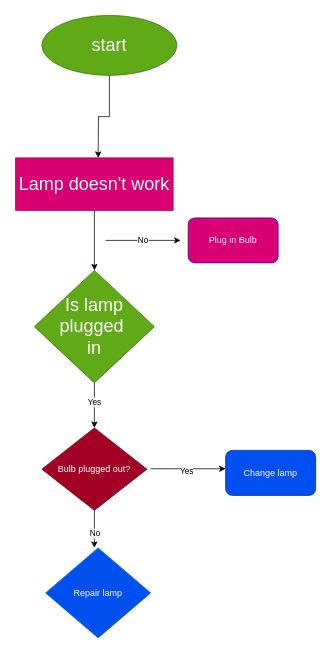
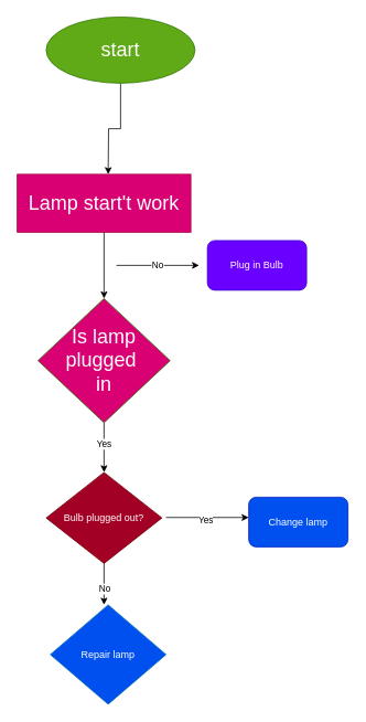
- <mxCell id="5" value="&lt;font style=&quot;font-size: 24px;&quot;&gt;Lamp doesn't work&lt;/font&gt;" style="rounded=0;whiteSpace=wrap;html=1;fillColor=#d80073;fontColor=#ffffff;strokeColor=#A50040;" parent="1" vertex="1"><mxGeometry x="20" y="210" width="210" height="70" as="geometry" /></mxCell>
+ <mxCell id="5" value="&lt;font style=&quot;font-size: 24px;&quot;&gt;Lamp start't work&lt;/font&gt;" style="rounded=0;whiteSpace=wrap;html=1;fillColor=#d80073;fontColor=#ffffff;strokeColor=#A50040;" parent="1" vertex="1"><mxGeometry x="20" y="210" width="210" height="70" as="geometry" /></mxCell>
- <mxCell id="10" value="Plug in Bulb" style="rounded=1;whiteSpace=wrap;html=1;fillColor=#d80073;fontColor=#ffffff;strokeColor=#3700CC;" parent="1" vertex="1"><mxGeometry x="250" y="290" width="120" height="60" as="geometry" /></mxCell>
+ <mxCell id="10" value="Plug in Bulb" style="rounded=1;whiteSpace=wrap;html=1;fillColor=#6a00ff;fontColor=#ffffff;strokeColor=#3700CC;" parent="1" vertex="1"><mxGeometry x="250" y="290" width="120" height="60" as="geometry" /></mxCell>
- <mxCell id="8" value="&lt;font style=&quot;font-size: 24px;&quot;&gt;Is lamp plugged&amp;nbsp;&lt;/font&gt;&lt;div&gt;&lt;font style=&quot;font-size: 24px;&quot;&gt;in&lt;/font&gt;&lt;/div&gt;" style="rhombus;whiteSpace=wrap;html=1;fillColor=#60a917;fontColor=#ffffff;strokeColor=#2D7600;" parent="1" vertex="1"><mxGeometry x="45" y="360" width="160" height="150" as="geometry" /></mxCell>
+ <mxCell id="8" value="&lt;font style=&quot;font-size: 24px;&quot;&gt;Is lamp plugged&amp;nbsp;&lt;/font&gt;&lt;div&gt;&lt;font style=&quot;font-size: 24px;&quot;&gt;in&lt;/font&gt;&lt;/div&gt;" style="rhombus;whiteSpace=wrap;html=1;fillColor=#d80073;fontColor=#ffffff;strokeColor=#2D7600;" parent="1" vertex="1"><mxGeometry x="45" y="360" width="160" height="150" as="geometry" /></mxCell>
